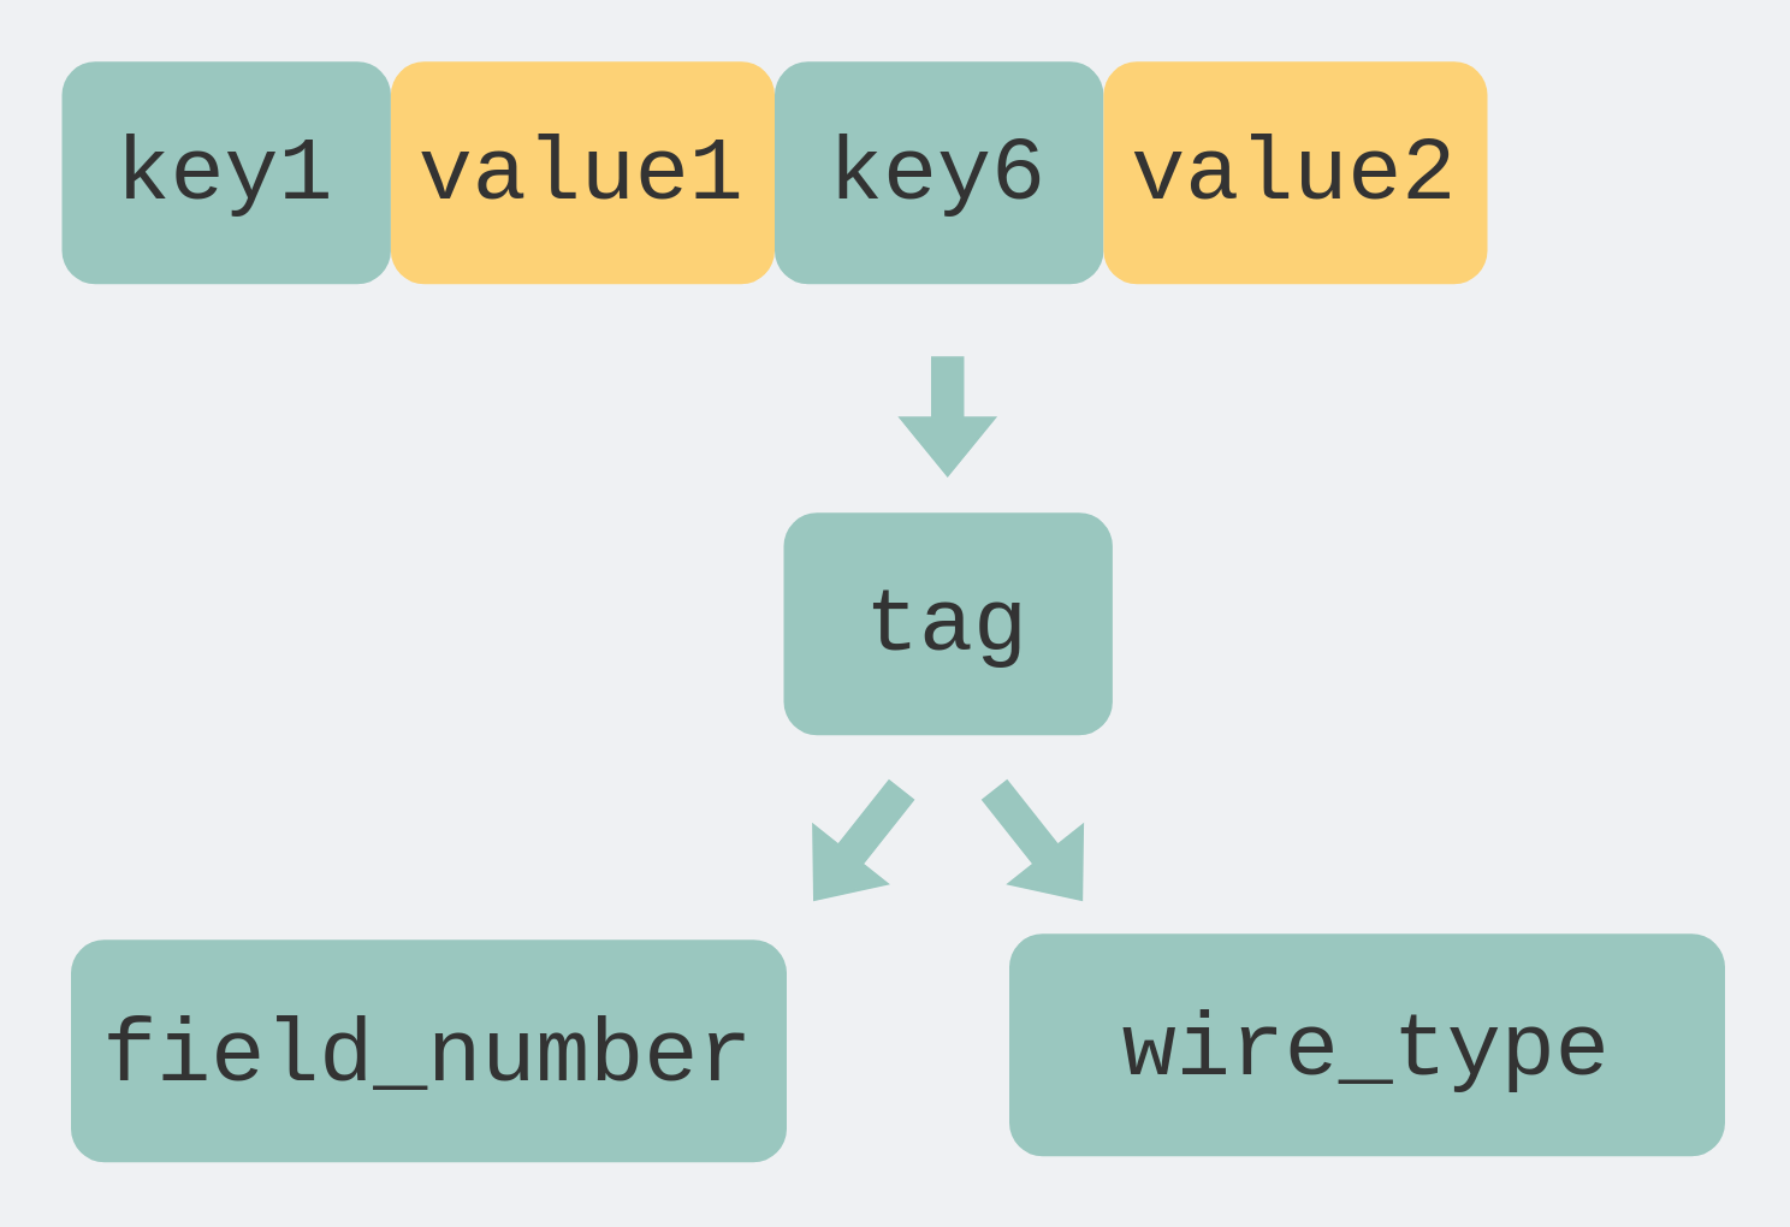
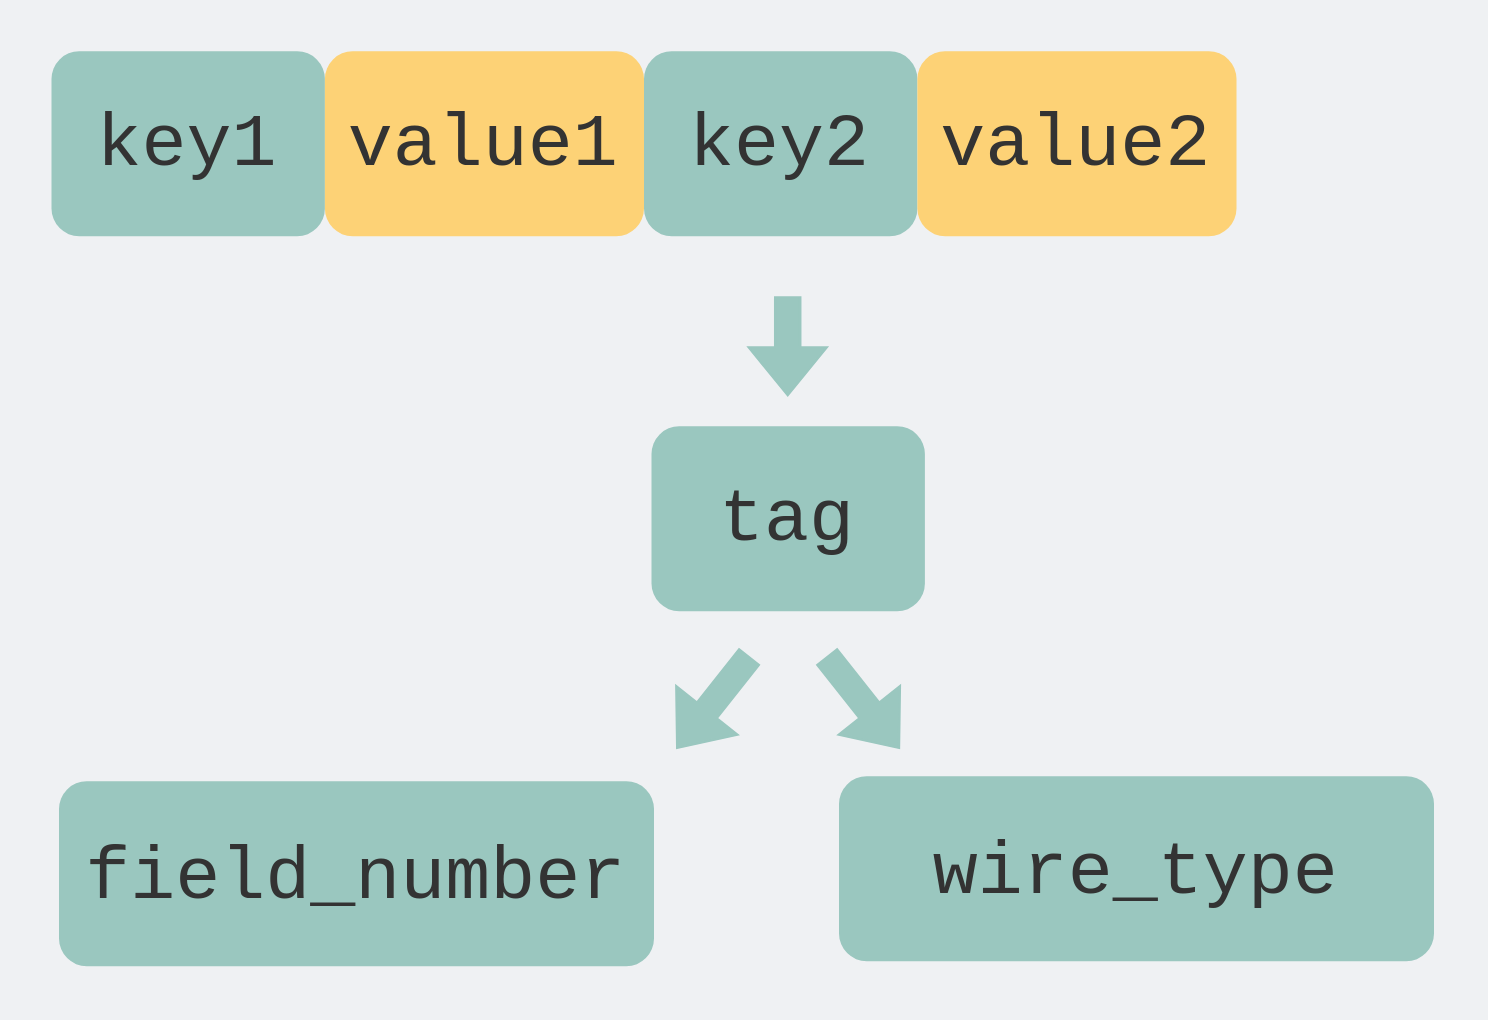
- <mxCell id="4" value="&lt;div style=&quot;font-family: Menlo, Monaco, &amp;quot;Courier New&amp;quot;, monospace; line-height: 24px;&quot;&gt;&lt;div style=&quot;&quot;&gt;&lt;font color=&quot;#333333&quot; style=&quot;font-size: 30px;&quot;&gt;key6&lt;/font&gt;&lt;/div&gt;&lt;/div&gt;" style="rounded=1;whiteSpace=wrap;html=1;strokeWidth=5;fontSize=30;strokeColor=none;fillColor=#9AC7BF;align=center;" parent="1" vertex="1"><mxGeometry x="257" y="20" width="109.36" height="74" as="geometry" /></mxCell>
+ <mxCell id="4" value="&lt;div style=&quot;font-family: Menlo, Monaco, &amp;quot;Courier New&amp;quot;, monospace; line-height: 24px;&quot;&gt;&lt;div style=&quot;&quot;&gt;&lt;font color=&quot;#333333&quot; style=&quot;font-size: 30px;&quot;&gt;key2&lt;/font&gt;&lt;/div&gt;&lt;/div&gt;" style="rounded=1;whiteSpace=wrap;html=1;strokeWidth=5;fontSize=30;strokeColor=none;fillColor=#9AC7BF;align=center;" parent="1" vertex="1"><mxGeometry x="257" y="20" width="109.36" height="74" as="geometry" /></mxCell>
